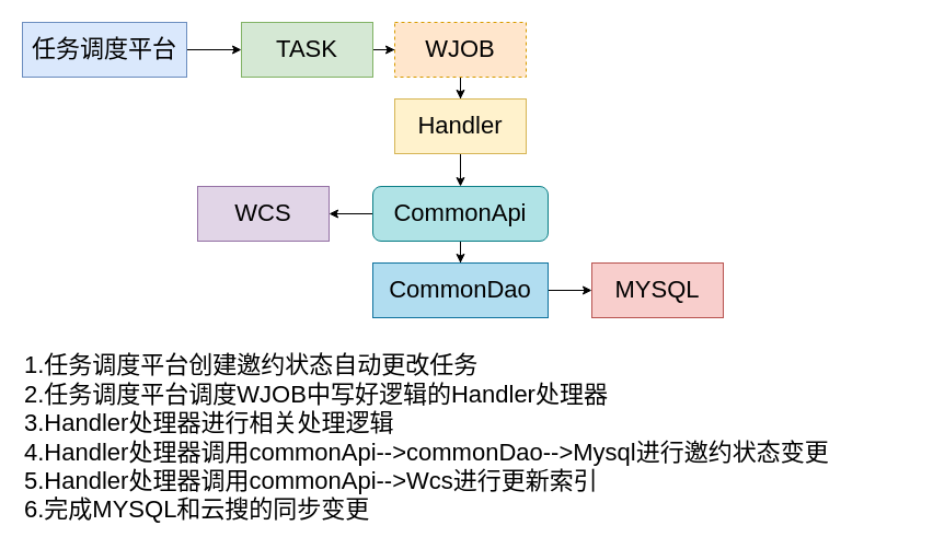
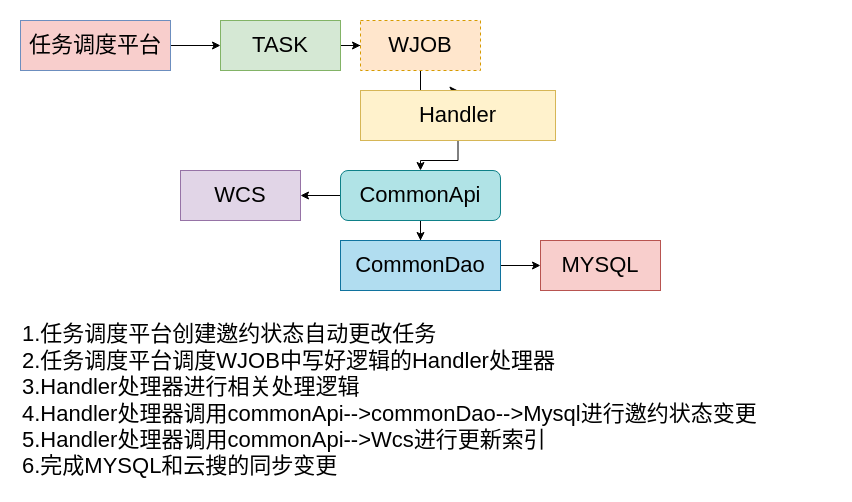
- <mxCell id="3" value="任务调度平台" style="rounded=0;whiteSpace=wrap;html=1;fontSize=22;fillColor=#dae8fc;strokeColor=#6c8ebf;" vertex="1" parent="1"><mxGeometry x="20" y="20" width="150" height="50" as="geometry" /></mxCell>
+ <mxCell id="3" value="任务调度平台" style="rounded=0;whiteSpace=wrap;html=1;fontSize=22;fillColor=#f8cecc;strokeColor=#6c8ebf;" vertex="1" parent="1"><mxGeometry x="20" y="20" width="150" height="50" as="geometry" /></mxCell>
- <mxCell id="15" value="Handler" style="rounded=0;whiteSpace=wrap;html=1;fontSize=22;fillColor=#fff2cc;strokeColor=#d6b656;" vertex="1" parent="1"><mxGeometry x="360" y="90" width="120" height="50" as="geometry" /></mxCell>
+ <mxCell id="15" value="Handler" style="rounded=0;whiteSpace=wrap;html=1;fontSize=22;fillColor=#fff2cc;strokeColor=#d6b656;" vertex="1" parent="1"><mxGeometry x="360" y="90" width="195" height="50" as="geometry" /></mxCell>
